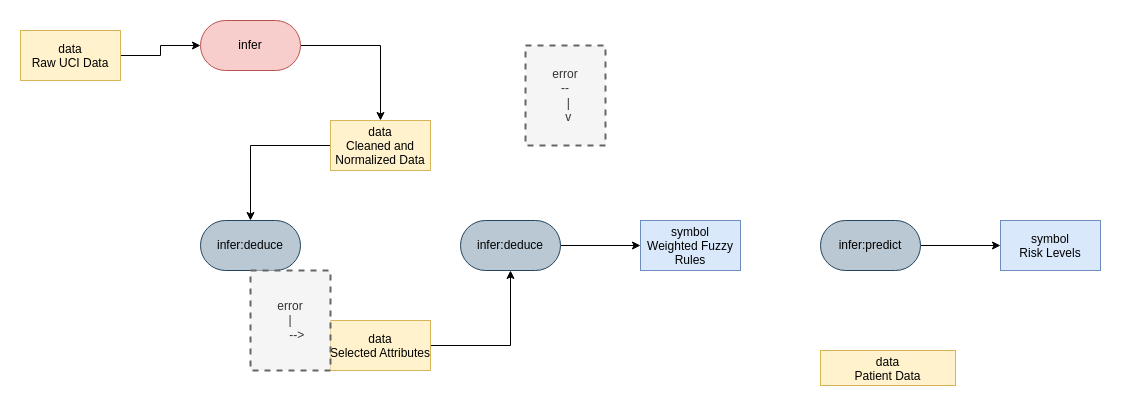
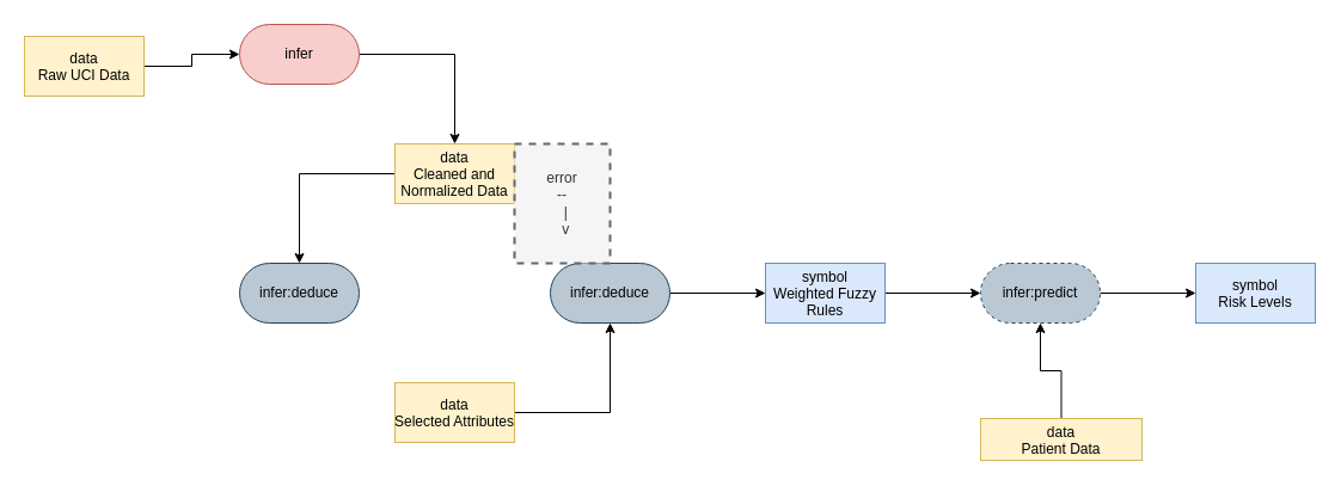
- <mxCell id="11" value="&lt;div&gt;error&lt;/div&gt;&lt;div&gt;--&lt;/div&gt;&lt;div&gt;&amp;nbsp; |&lt;/div&gt;&lt;div&gt;&amp;nbsp; v&lt;/div&gt;" style="text;html=1;align=center;verticalAlign=middle;whiteSpace=wrap;rounded=0;dashed=1;fillColor=#f5f5f5;fontColor=#333333;strokeColor=#666666;strokeWidth=2;" name="text" vertex="1" parent="1"><mxGeometry x="525" y="45" width="80" height="100" as="geometry" /></mxCell>
+ <mxCell id="11" value="&lt;div&gt;error&lt;/div&gt;&lt;div&gt;--&lt;/div&gt;&lt;div&gt;&amp;nbsp; |&lt;/div&gt;&lt;div&gt;&amp;nbsp; v&lt;/div&gt;" style="text;html=1;align=center;verticalAlign=middle;whiteSpace=wrap;rounded=0;dashed=1;fillColor=#f5f5f5;fontColor=#333333;strokeColor=#666666;strokeWidth=2;" name="text" vertex="1" parent="1"><mxGeometry x="430" y="120" width="80" height="100" as="geometry" /></mxCell>
+ <mxCell id="15" style="edgeStyle=orthogonalEdgeStyle;rounded=0;orthogonalLoop=1;jettySize=auto;html=1;exitX=1;exitY=0.5;exitDx=0;exitDy=0;entryX=0;entryY=0.5;entryDx=0;entryDy=0;" edge="1" parent="1" source="16" target="20"><mxGeometry relative="1" as="geometry" /></mxCell>
- <mxCell id="20" value="infer:predict" style="rounded=1;whiteSpace=wrap;html=1;arcSize=50;fillColor=#bac8d3;strokeColor=#23445d;" name="infer:deduce" vertex="1" parent="1"><mxGeometry x="820" y="220" width="100" height="50" as="geometry" /></mxCell>
+ <mxCell id="20" value="infer:predict" style="rounded=1;whiteSpace=wrap;html=1;arcSize=50;fillColor=#bac8d3;strokeColor=#23445d;dashed=1;" name="infer:deduce" vertex="1" parent="1"><mxGeometry x="820" y="220" width="100" height="50" as="geometry" /></mxCell>
+ <mxCell id="17" style="edgeStyle=orthogonalEdgeStyle;rounded=0;orthogonalLoop=1;jettySize=auto;html=1;entryX=0.5;entryY=1;entryDx=0;entryDy=0;" edge="1" parent="1" source="18" target="20"><mxGeometry relative="1" as="geometry" /></mxCell>
- <mxCell id="14" value="&lt;div&gt;error&lt;/div&gt;&lt;div&gt;|&lt;/div&gt;&lt;div&gt;&amp;nbsp;&amp;nbsp;&amp;nbsp; --&amp;gt; &lt;br&gt;&lt;/div&gt;" style="text;html=1;align=center;verticalAlign=middle;whiteSpace=wrap;rounded=0;dashed=1;fillColor=#f5f5f5;fontColor=#333333;strokeColor=#666666;strokeWidth=2;" name="text" vertex="1" parent="1"><mxGeometry x="250" y="270" width="80" height="100" as="geometry" /></mxCell>
